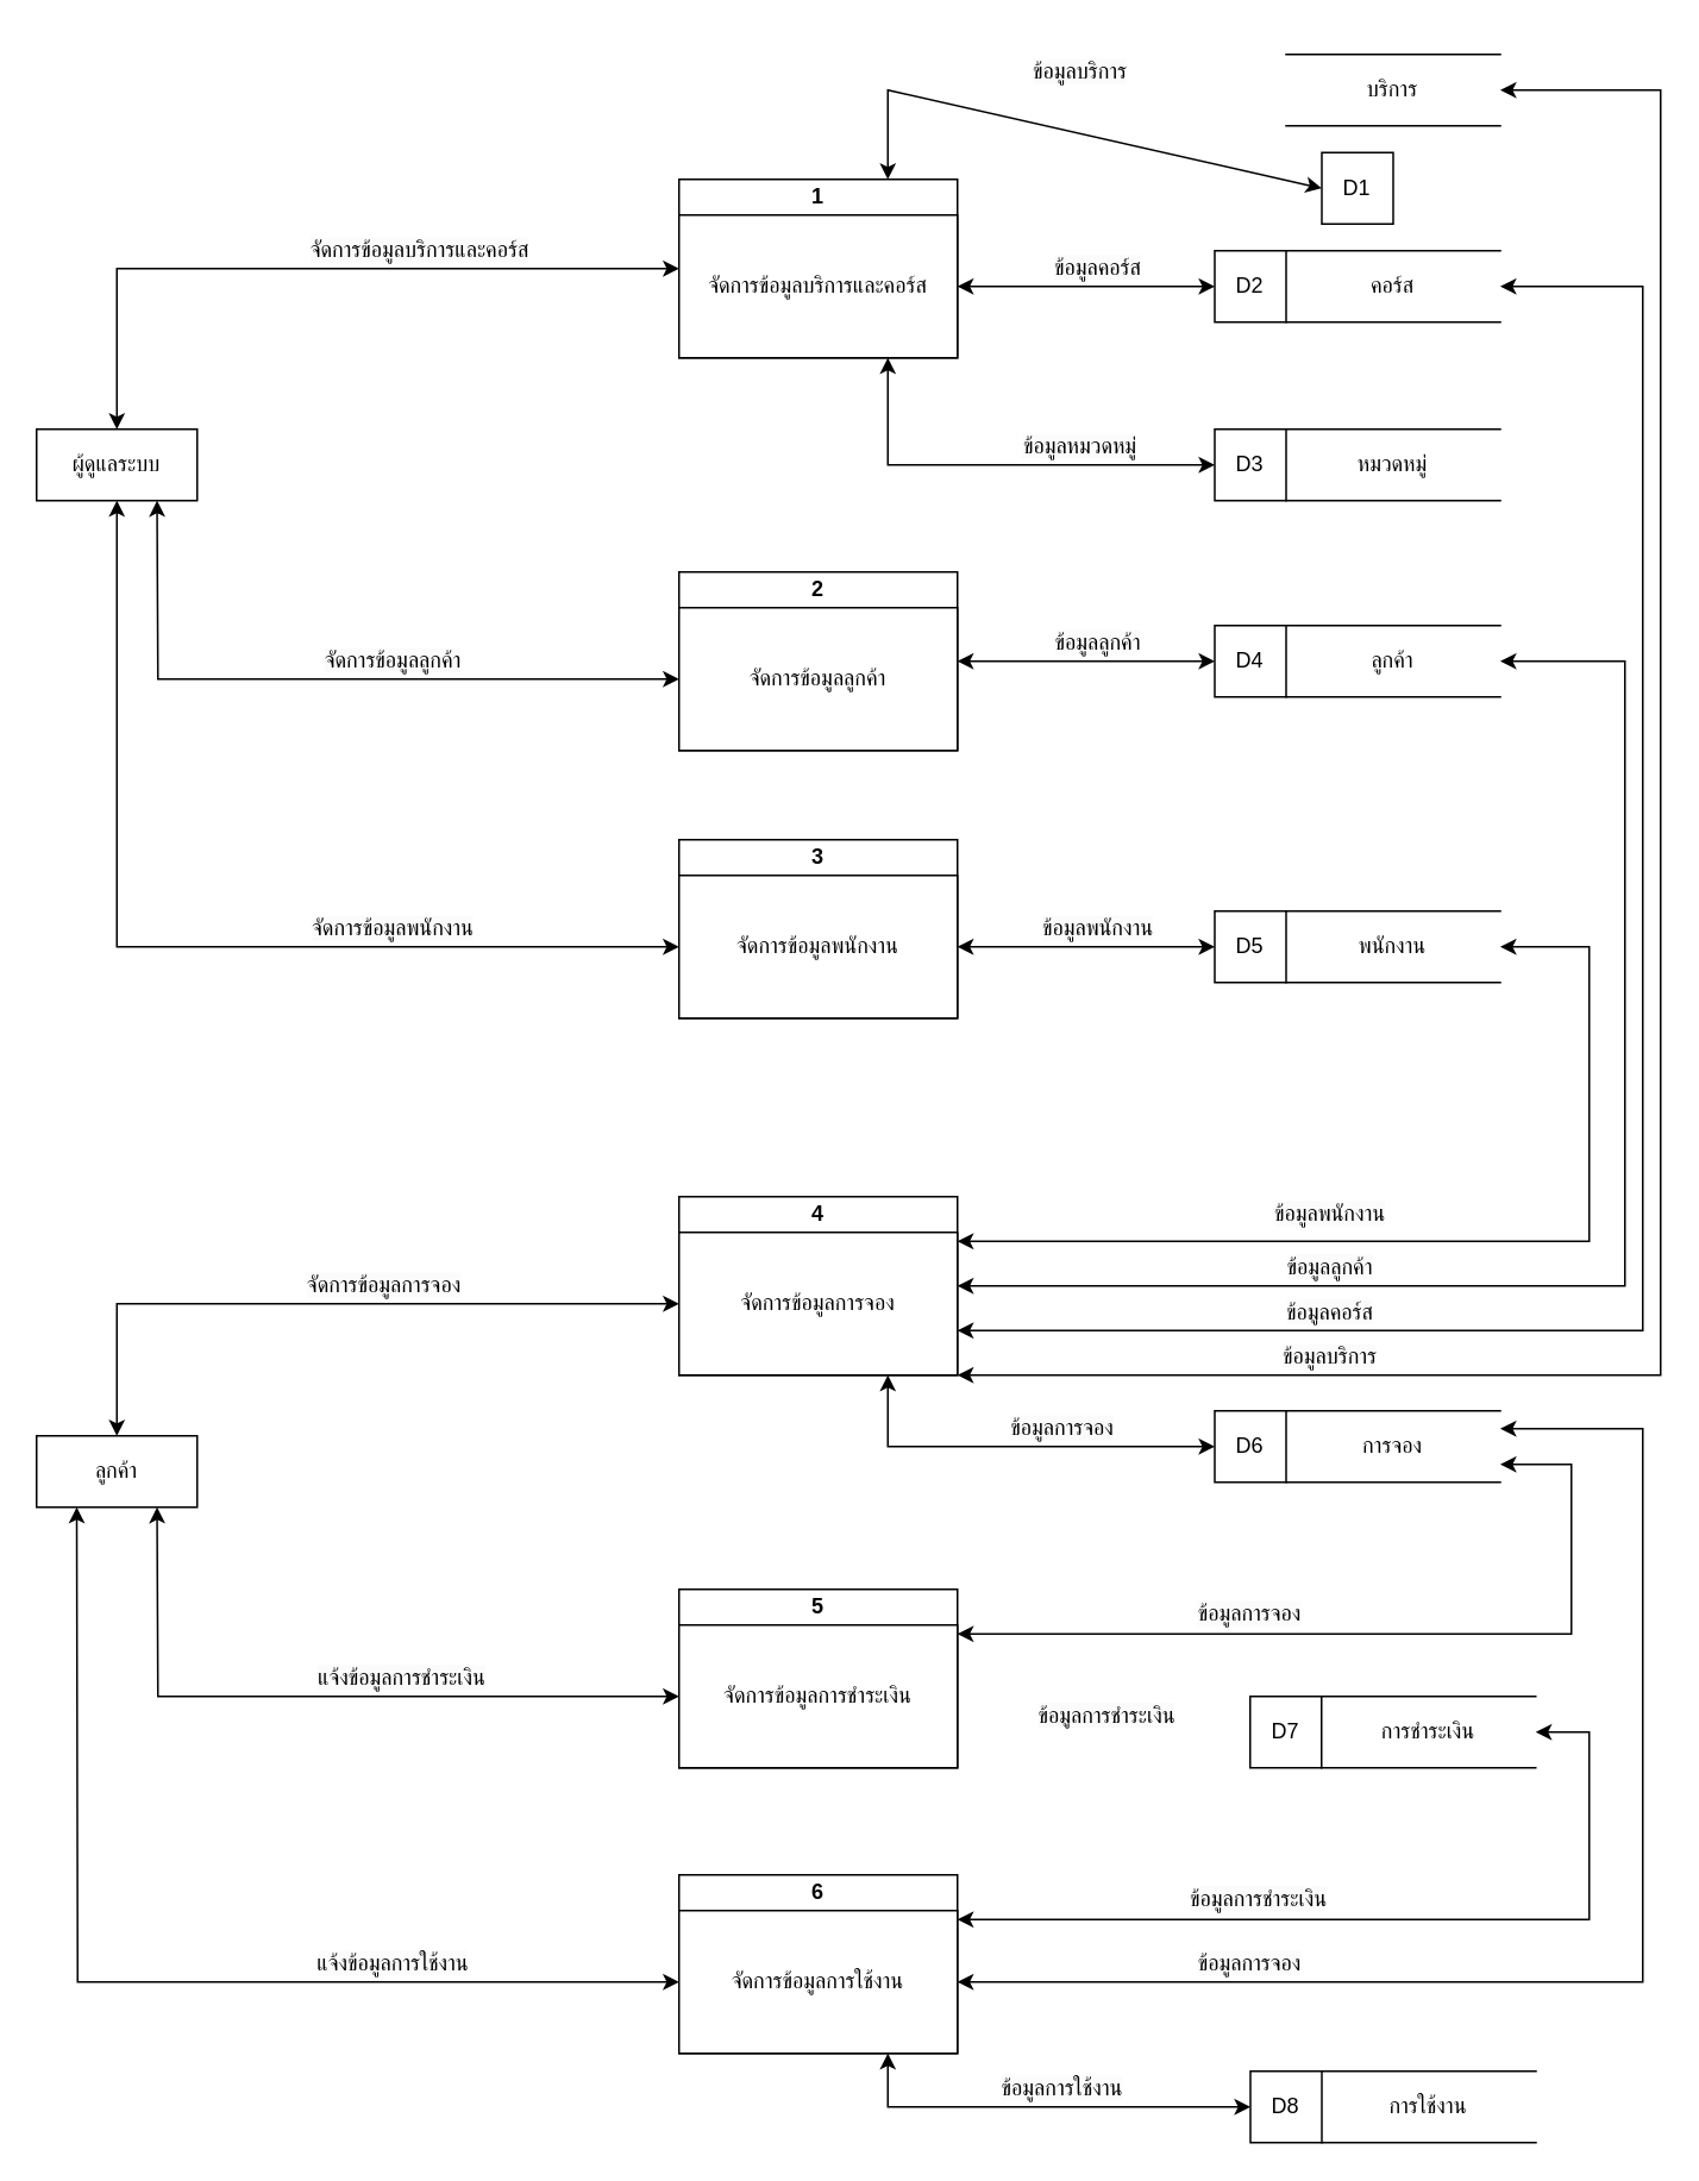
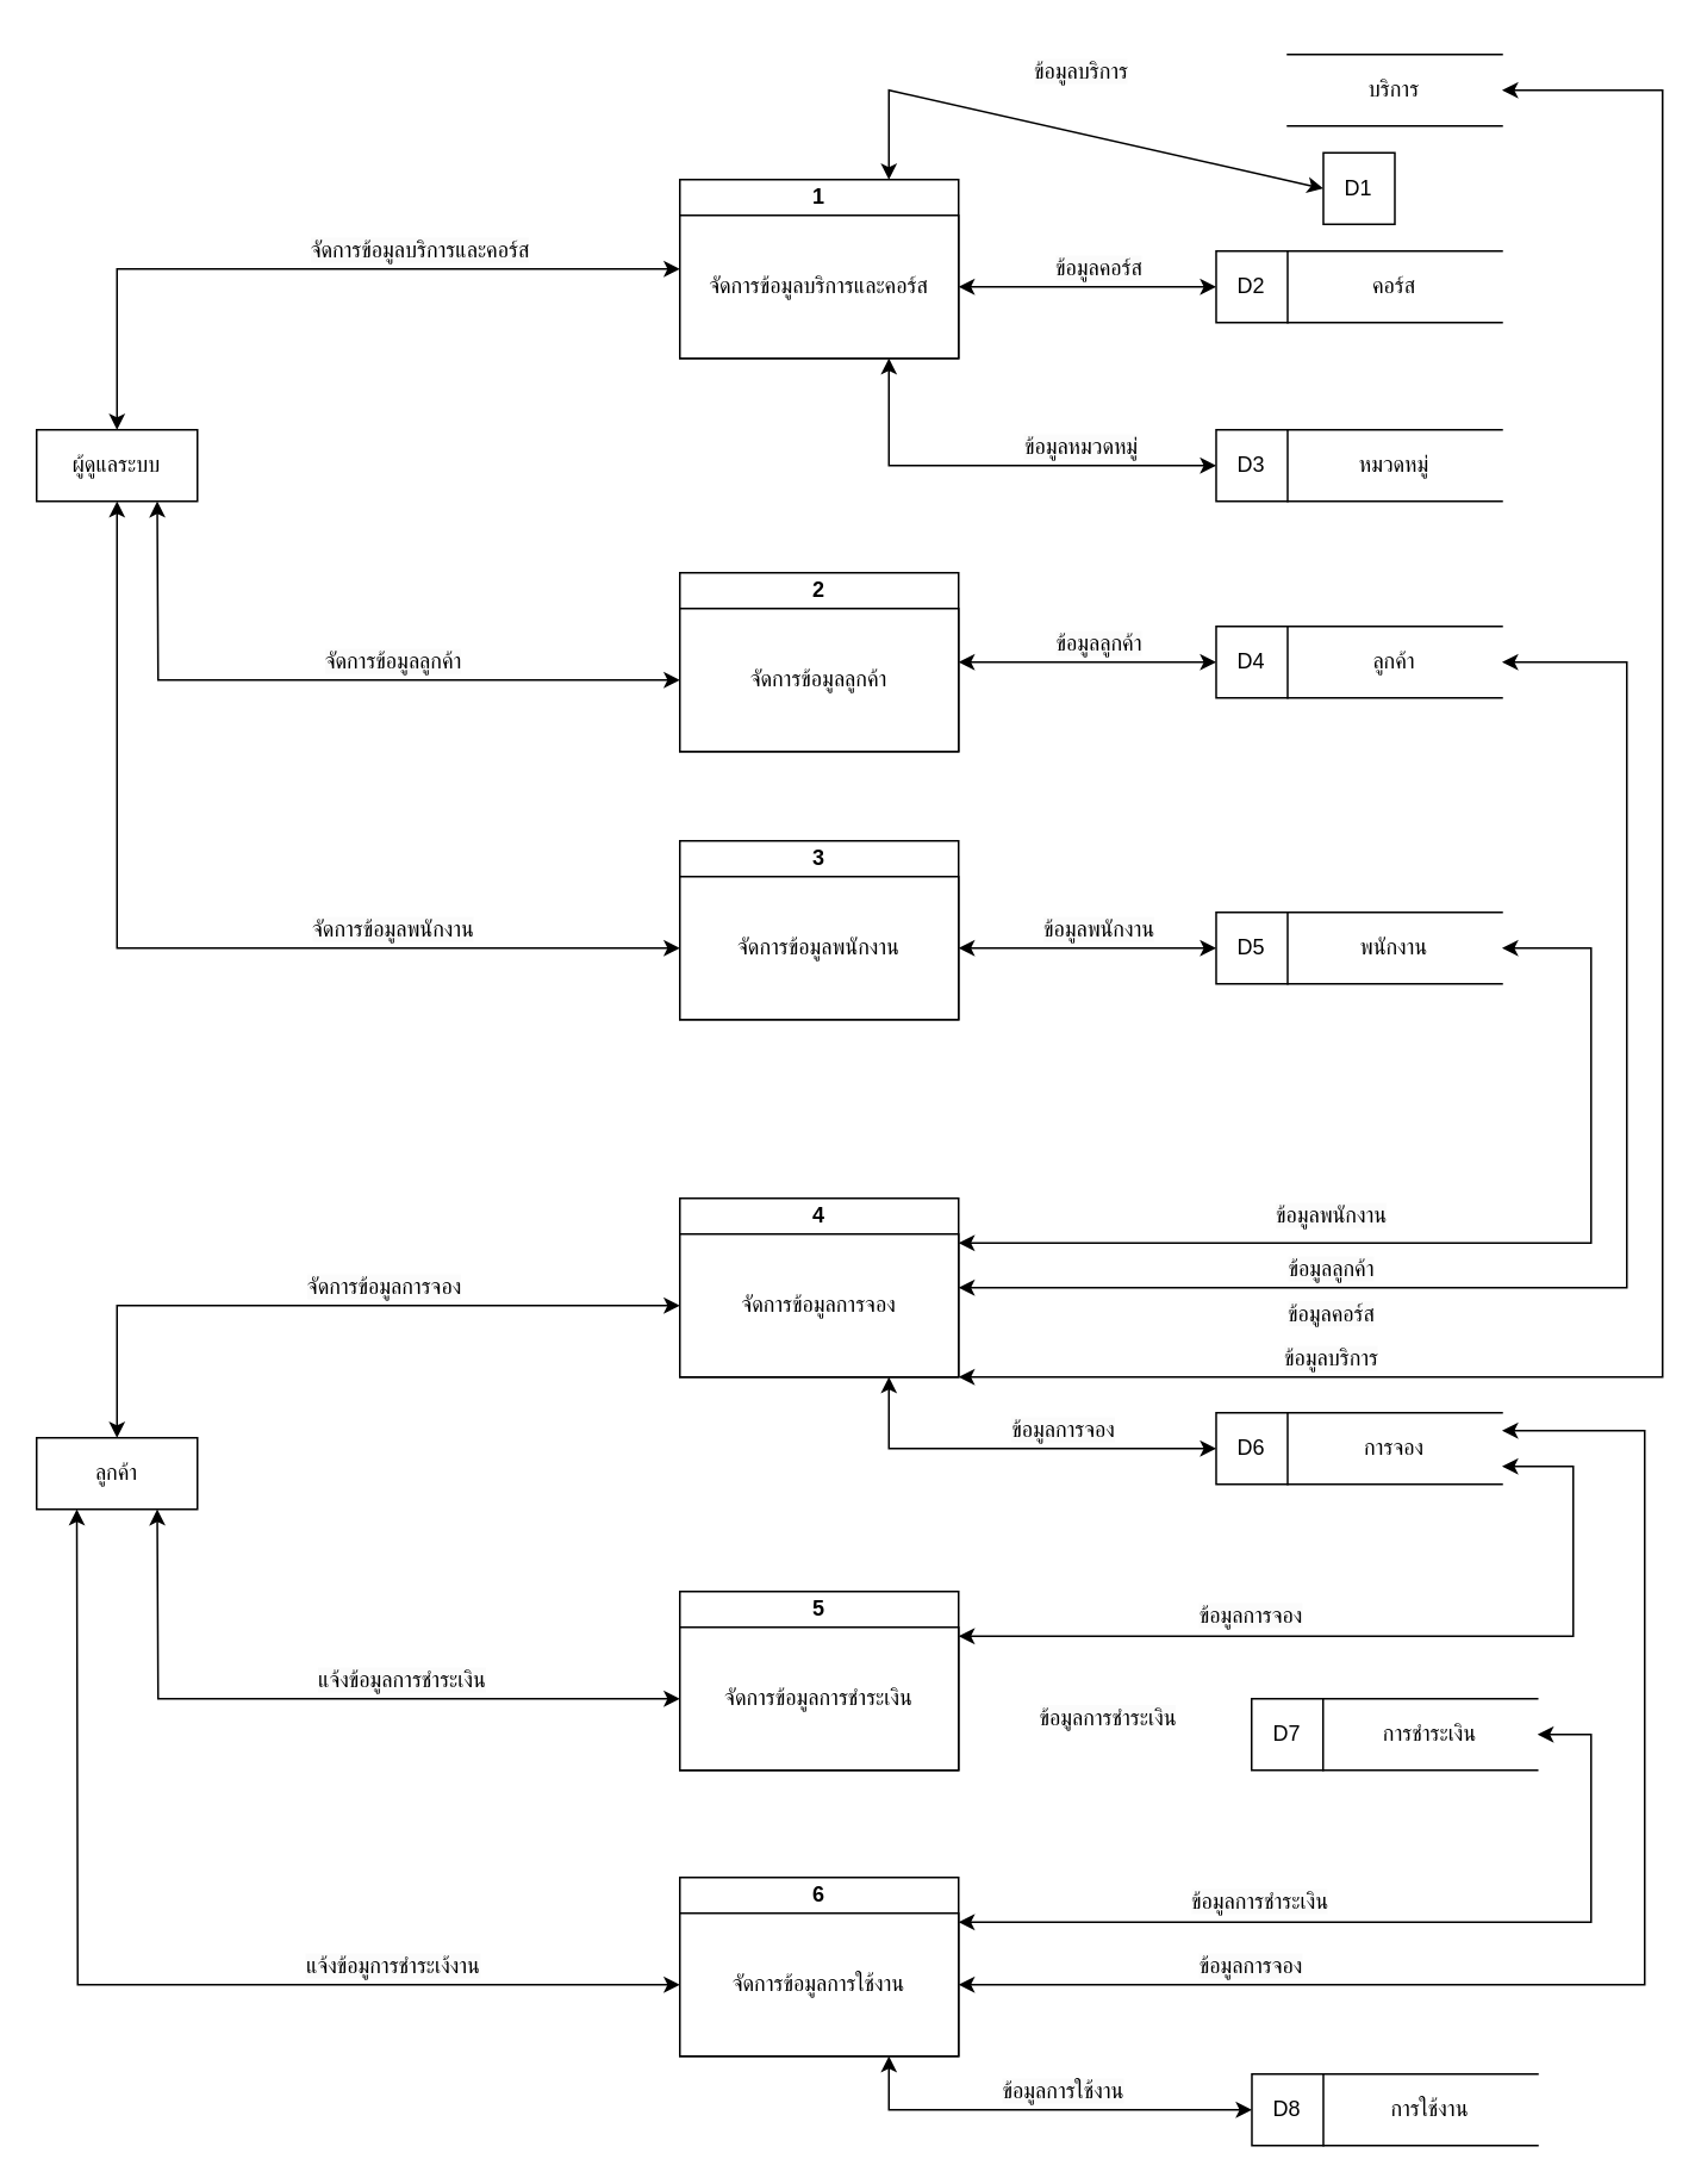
- <mxCell id="42" value="" style="endArrow=classic;startArrow=classic;html=1;rounded=0;entryX=1;entryY=0.5;entryDx=0;entryDy=0;exitX=1;exitY=0.75;exitDx=0;exitDy=0;" parent="1" source="7" target="15" edge="1"><mxGeometry width="50" height="50" relative="1" as="geometry"><mxPoint x="580" y="390" as="sourcePoint" /><mxPoint x="630" y="340" as="targetPoint" /><Array as="points"><mxPoint x="920" y="745" /><mxPoint x="920" y="160" /></Array></mxGeometry></mxCell>
- <mxCell id="66" value="&lt;span style=&quot;color: rgb(0, 0, 0); font-family: Helvetica; font-size: 12px; font-style: normal; font-variant-ligatures: normal; font-variant-caps: normal; font-weight: 400; letter-spacing: normal; orphans: 2; text-indent: 0px; text-transform: none; widows: 2; word-spacing: 0px; -webkit-text-stroke-width: 0px; white-space: normal; background-color: rgb(251, 251, 251); text-decoration-thickness: initial; text-decoration-style: initial; text-decoration-color: initial; float: none; display: inline !important;&quot;&gt;แจ้งข้อมูลการใช้งาน&lt;/span&gt;" style="text;whiteSpace=wrap;html=1;align=center;verticalAlign=middle;" parent="1" vertex="1"><mxGeometry x="145" y="1080" width="150" height="40" as="geometry" /></mxCell>
+ <mxCell id="66" value="&lt;span style=&quot;color: rgb(0, 0, 0); font-family: Helvetica; font-size: 12px; font-style: normal; font-variant-ligatures: normal; font-variant-caps: normal; font-weight: 400; letter-spacing: normal; orphans: 2; text-indent: 0px; text-transform: none; widows: 2; word-spacing: 0px; -webkit-text-stroke-width: 0px; white-space: normal; background-color: rgb(251, 251, 251); text-decoration-thickness: initial; text-decoration-style: initial; text-decoration-color: initial; float: none; display: inline !important;&quot;&gt;แจ้งข้อมูการชำระเง้งาน&lt;/span&gt;" style="text;whiteSpace=wrap;html=1;align=center;verticalAlign=middle;" parent="1" vertex="1"><mxGeometry x="145" y="1080" width="150" height="40" as="geometry" /></mxCell>
